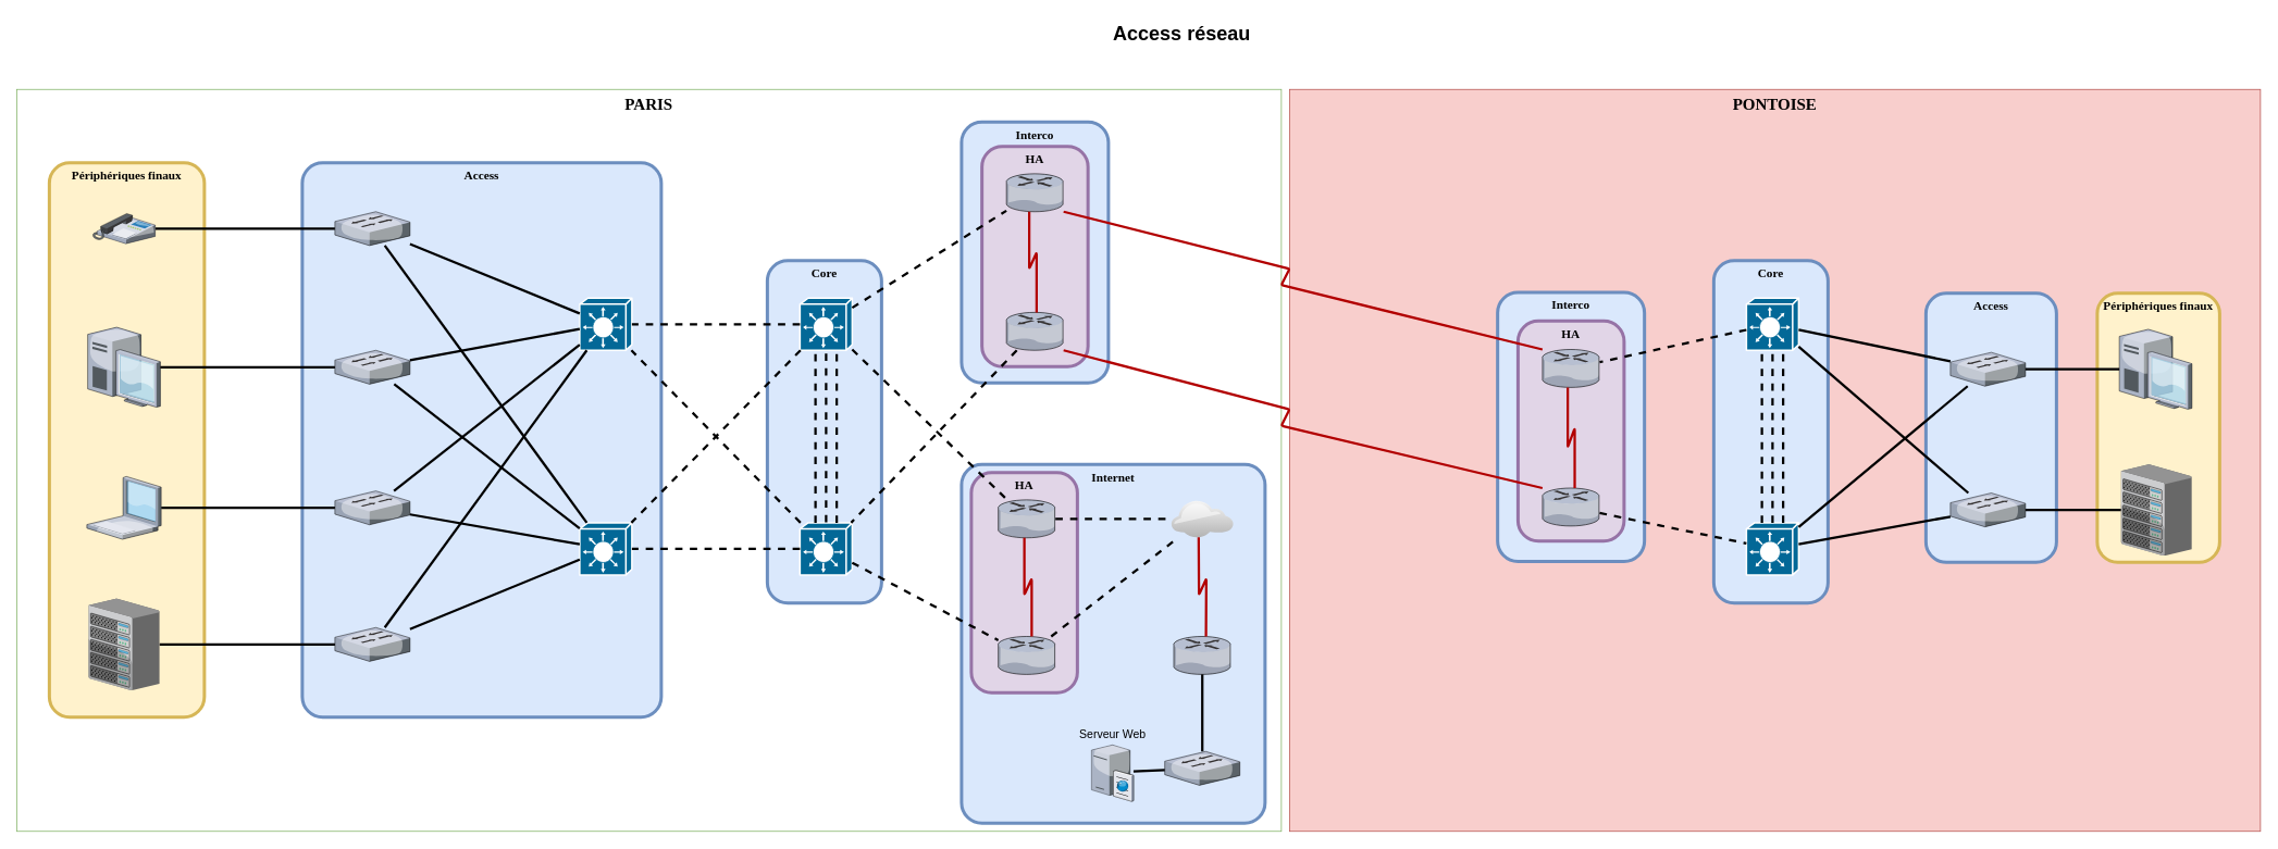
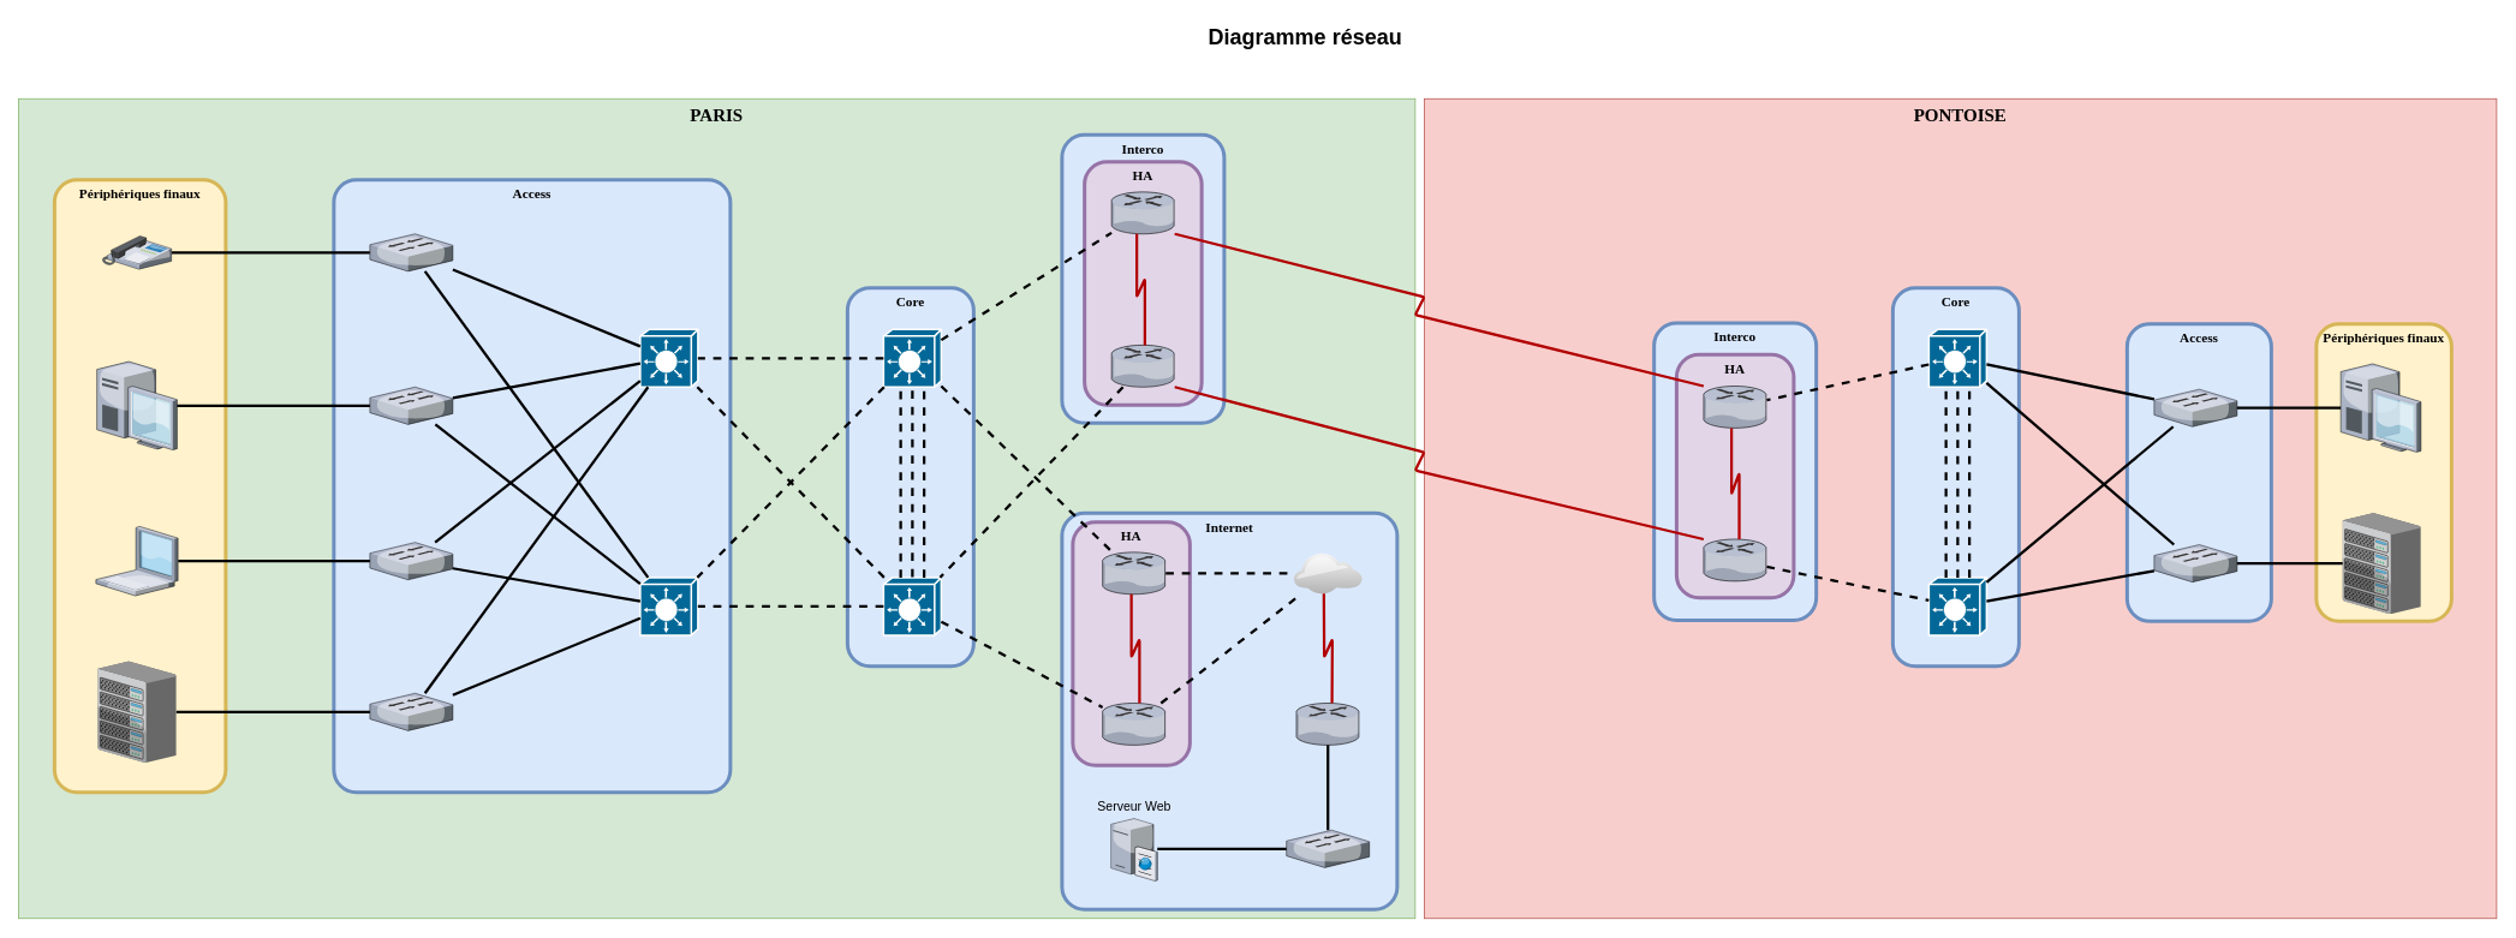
- <mxCell id="18" value="Access réseau&amp;nbsp;" style="text;strokeColor=none;fillColor=none;html=1;fontSize=24;fontStyle=1;verticalAlign=middle;align=center;sketch=0;" parent="1" vertex="1"><mxGeometry x="1020" y="20.5" width="861" height="40" as="geometry" /></mxCell>
+ <mxCell id="18" value="Diagramme réseau&amp;nbsp;" style="text;strokeColor=none;fillColor=none;html=1;fontSize=24;fontStyle=1;verticalAlign=middle;align=center;sketch=0;" parent="1" vertex="1"><mxGeometry x="1020" y="20.5" width="861" height="40" as="geometry" /></mxCell>
- <mxCell id="4" value="&lt;font face=&quot;Comic Sans MS&quot; size=&quot;1&quot;&gt;&lt;b style=&quot;font-size: 20px&quot;&gt;PARIS&lt;/b&gt;&lt;/font&gt;" style="whiteSpace=wrap;html=1;fillColor=#ffffff;fontSize=14;strokeColor=#82b366;verticalAlign=top;sketch=0;" parent="1" vertex="1"><mxGeometry x="20" y="109" width="1550" height="910" as="geometry" /></mxCell>
+ <mxCell id="4" value="&lt;font face=&quot;Comic Sans MS&quot; size=&quot;1&quot;&gt;&lt;b style=&quot;font-size: 20px&quot;&gt;PARIS&lt;/b&gt;&lt;/font&gt;" style="whiteSpace=wrap;html=1;fillColor=#d5e8d4;fontSize=14;strokeColor=#82b366;verticalAlign=top;sketch=0;" parent="1" vertex="1"><mxGeometry x="20" y="109" width="1550" height="910" as="geometry" /></mxCell>
- <mxCell id="17" value="Serveur Web" style="verticalLabelPosition=top;aspect=fixed;html=1;verticalAlign=bottom;strokeColor=none;shape=mxgraph.citrix.cache_server;fillColor=#66B2FF;gradientColor=#0066CC;fontSize=14;labelPosition=center;align=center;sketch=0;" parent="1" vertex="1"><mxGeometry x="1337.28" y="911.39" width="51.5" height="70.72" as="geometry" /></mxCell>
+ <mxCell id="17" value="Serveur Web" style="verticalLabelPosition=top;aspect=fixed;html=1;verticalAlign=bottom;strokeColor=none;shape=mxgraph.citrix.cache_server;fillColor=#66B2FF;gradientColor=#0066CC;fontSize=14;labelPosition=center;align=center;sketch=0;" parent="1" vertex="1"><mxGeometry x="1232.28" y="906.39" width="51.5" height="70.72" as="geometry" /></mxCell>
